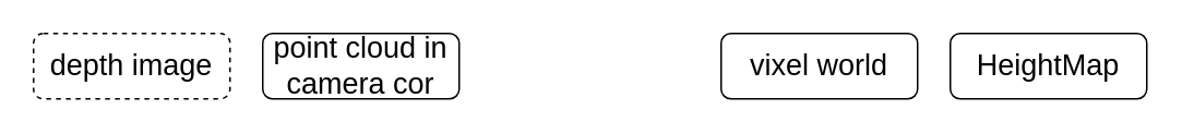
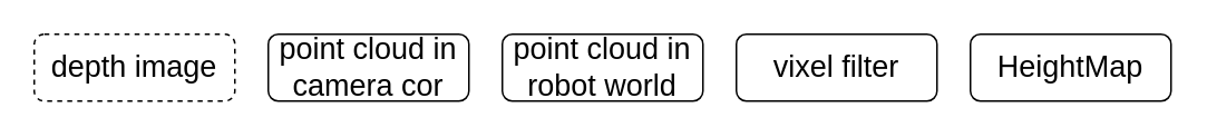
+ <mxCell id="4" value="point cloud in robot world" style="rounded=1;whiteSpace=wrap;html=1;fontSize=18;" parent="1" vertex="1"><mxGeometry x="300" y="20" width="120" height="40" as="geometry" /></mxCell>
- <mxCell id="5" value="vixel world" style="rounded=1;whiteSpace=wrap;html=1;fontSize=18;" parent="1" vertex="1"><mxGeometry x="440" y="20" width="120" height="40" as="geometry" /></mxCell>
+ <mxCell id="5" value="vixel filter" style="rounded=1;whiteSpace=wrap;html=1;fontSize=18;" parent="1" vertex="1"><mxGeometry x="440" y="20" width="120" height="40" as="geometry" /></mxCell>
